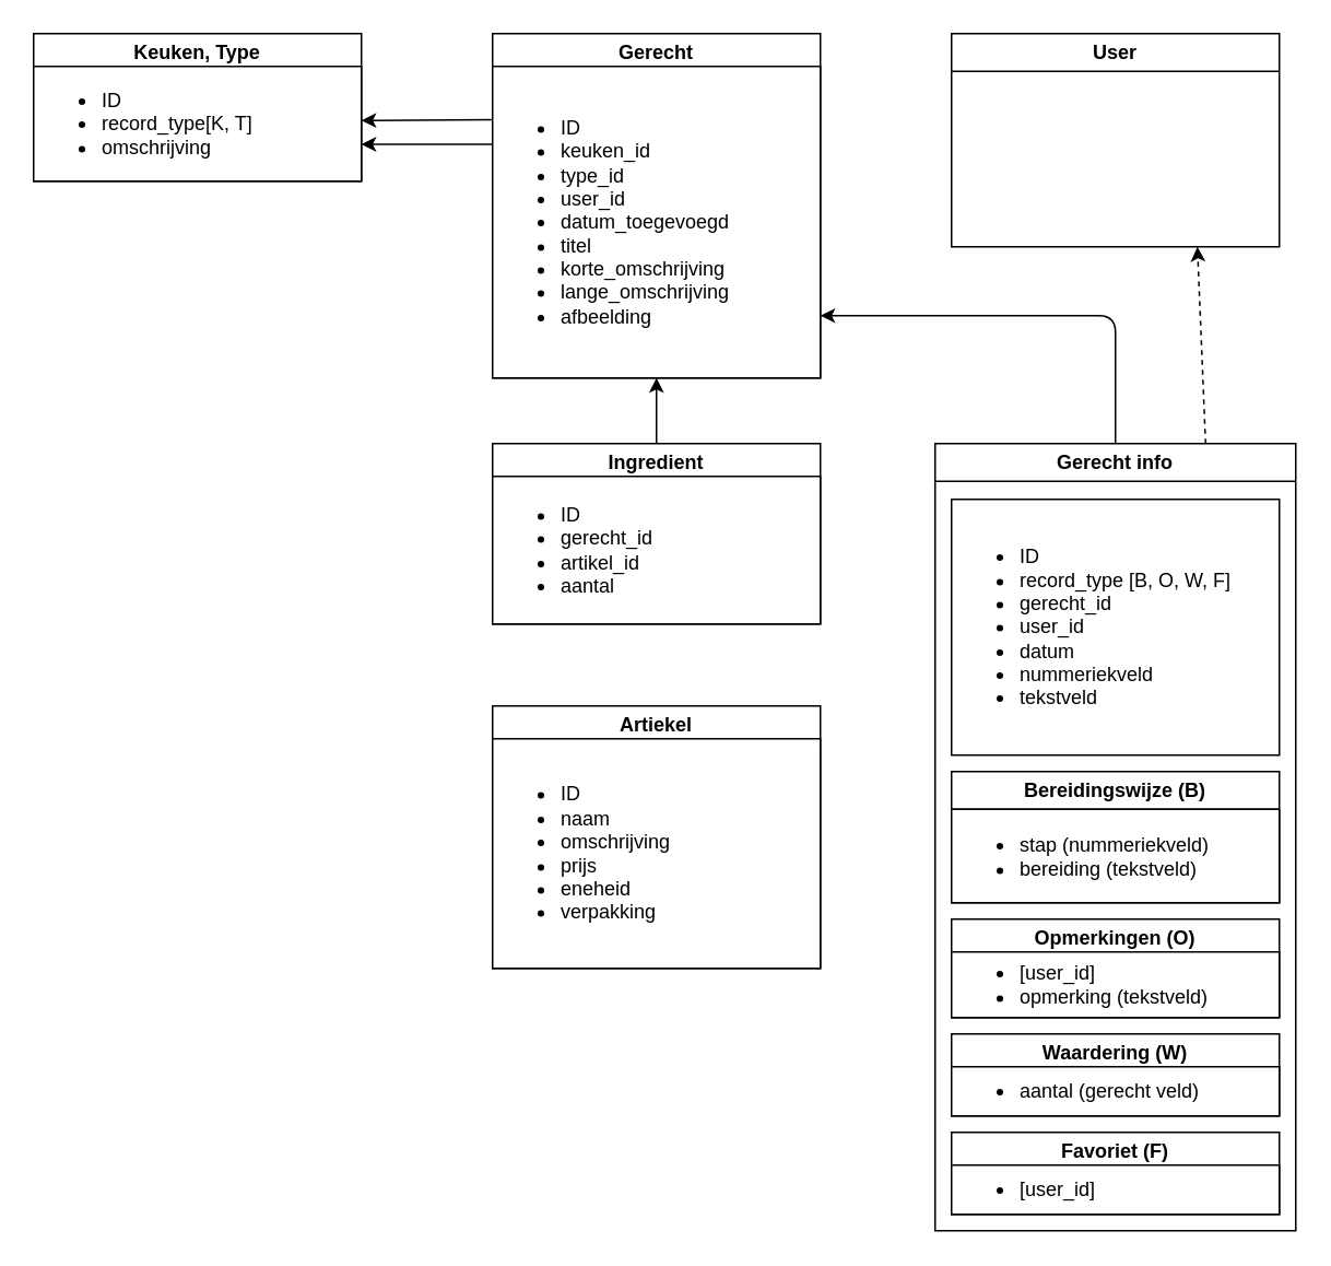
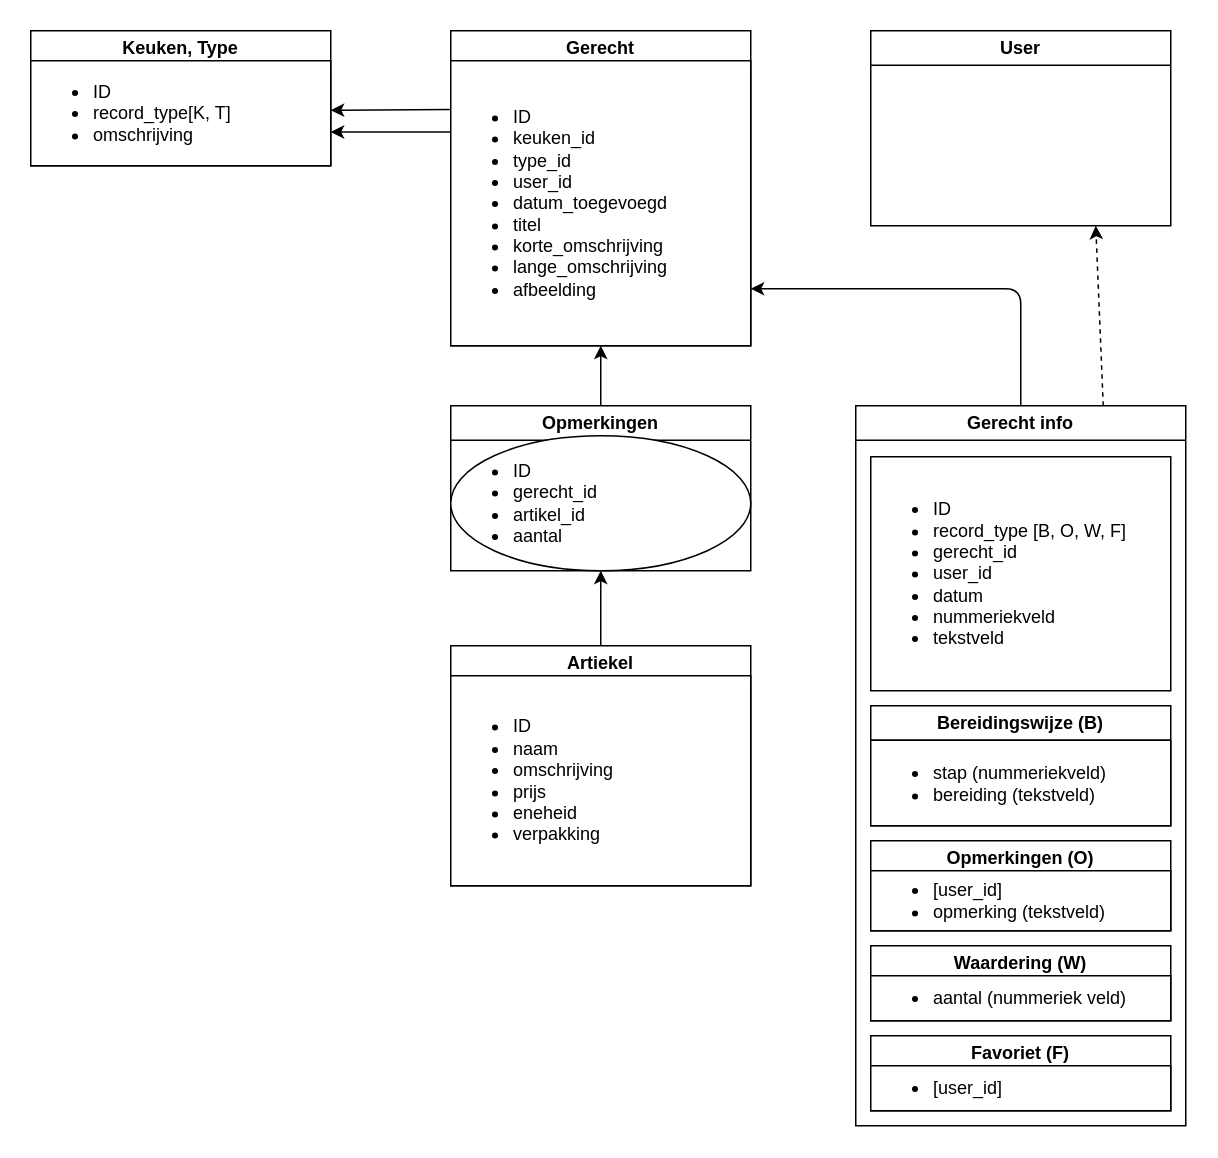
- <mxCell id="8" value="Ingredient" style="swimlane;whiteSpace=wrap;html=1;" vertex="1" parent="1"><mxGeometry x="300" y="270" width="200" height="110" as="geometry"><mxRectangle x="540" y="70" width="100" height="30" as="alternateBounds" /></mxGeometry></mxCell>
+ <mxCell id="8" value="Opmerkingen" style="swimlane;whiteSpace=wrap;html=1;" vertex="1" parent="1"><mxGeometry x="300" y="270" width="200" height="110" as="geometry"><mxRectangle x="540" y="70" width="100" height="30" as="alternateBounds" /></mxGeometry></mxCell>
- <mxCell id="9" value="&lt;ul&gt;&lt;li&gt;ID&lt;/li&gt;&lt;li&gt;gerecht_id&lt;/li&gt;&lt;li&gt;artikel_id&lt;/li&gt;&lt;li&gt;aantal&lt;/li&gt;&lt;/ul&gt;" style="rounded=0;whiteSpace=wrap;html=1;align=left;" vertex="1" parent="8"><mxGeometry y="20" width="200" height="90" as="geometry" /></mxCell>
+ <mxCell id="9" value="&lt;ul&gt;&lt;li&gt;ID&lt;/li&gt;&lt;li&gt;gerecht_id&lt;/li&gt;&lt;li&gt;artikel_id&lt;/li&gt;&lt;li&gt;aantal&lt;/li&gt;&lt;/ul&gt;" style="ellipse;whiteSpace=wrap;html=1;align=left;" vertex="1" parent="8"><mxGeometry y="20" width="200" height="90" as="geometry" /></mxCell>
- <mxCell id="10" style="edgeStyle=none;html=1;exitX=0.5;exitY=0;exitDx=0;exitDy=0;" edge="1" parent="1" source="11" target="12"><mxGeometry relative="1" as="geometry" /></mxCell>
+ <mxCell id="10" style="edgeStyle=none;html=1;exitX=0.5;exitY=0;exitDx=0;exitDy=0;entryX=0.5;entryY=1;entryDx=0;entryDy=0;" edge="1" parent="1" source="11" target="9"><mxGeometry relative="1" as="geometry" /></mxCell>
- <mxCell id="23" value="&lt;ul&gt;&lt;li&gt;aantal (gerecht veld)&lt;/li&gt;&lt;/ul&gt;" style="rounded=0;whiteSpace=wrap;html=1;align=left;" vertex="1" parent="22"><mxGeometry y="20" width="200" height="30" as="geometry" /></mxCell>
+ <mxCell id="23" value="&lt;ul&gt;&lt;li&gt;aantal (nummeriek veld)&lt;/li&gt;&lt;/ul&gt;" style="rounded=0;whiteSpace=wrap;html=1;align=left;" vertex="1" parent="22"><mxGeometry y="20" width="200" height="30" as="geometry" /></mxCell>
